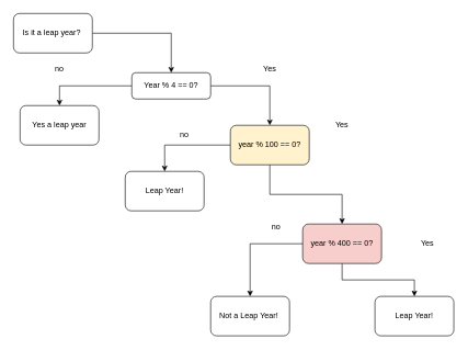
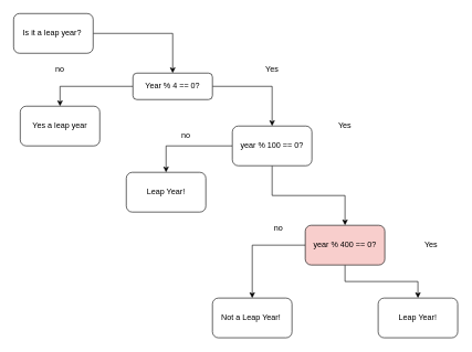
- <mxCell id="11" value="year % 100 == 0?" style="whiteSpace=wrap;html=1;rounded=1;glass=0;strokeWidth=1;shadow=0;fillColor=#fff2cc;" vertex="1" parent="1"><mxGeometry x="350" y="190" width="120" height="60" as="geometry" /></mxCell>
+ <mxCell id="11" value="year % 100 == 0?" style="whiteSpace=wrap;html=1;rounded=1;glass=0;strokeWidth=1;shadow=0;" vertex="1" parent="1"><mxGeometry x="350" y="190" width="120" height="60" as="geometry" /></mxCell>
